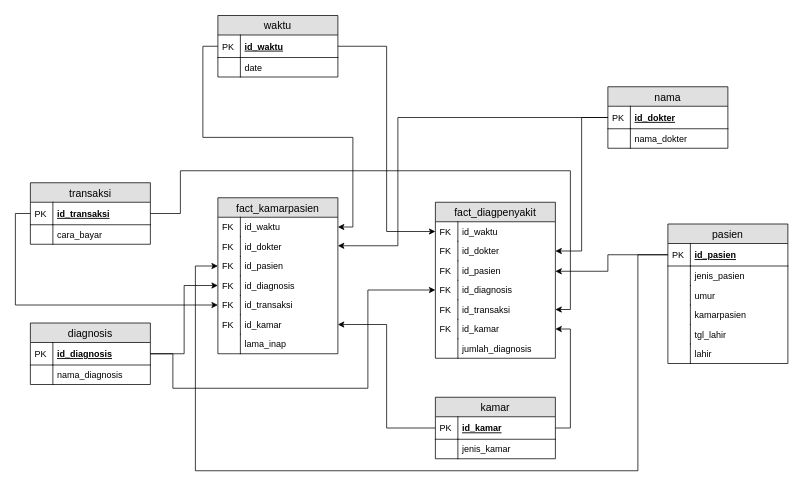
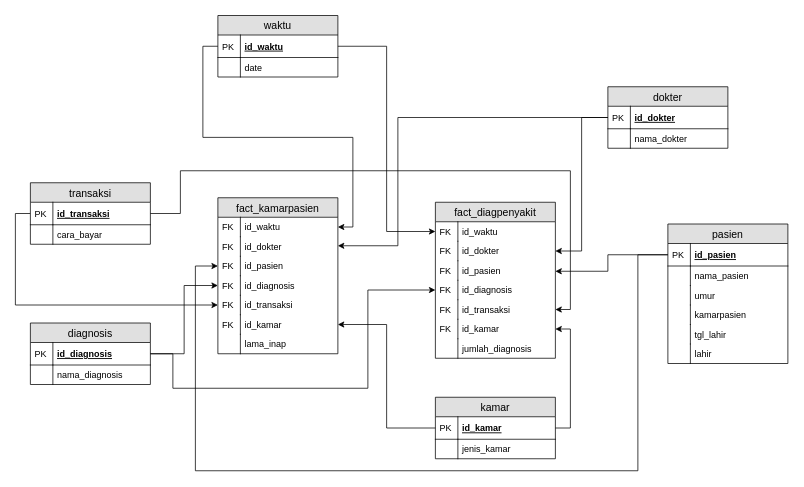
- <mxCell id="50" value="nama" style="swimlane;fontStyle=0;childLayout=stackLayout;horizontal=1;startSize=26;fillColor=#e0e0e0;horizontalStack=0;resizeParent=1;resizeParentMax=0;resizeLast=0;collapsible=1;marginBottom=0;swimlaneFillColor=#ffffff;align=center;fontSize=14;" vertex="1" parent="1"><mxGeometry x="810" y="115" width="160" height="82" as="geometry" /></mxCell>
+ <mxCell id="50" value="dokter" style="swimlane;fontStyle=0;childLayout=stackLayout;horizontal=1;startSize=26;fillColor=#e0e0e0;horizontalStack=0;resizeParent=1;resizeParentMax=0;resizeLast=0;collapsible=1;marginBottom=0;swimlaneFillColor=#ffffff;align=center;fontSize=14;" vertex="1" parent="1"><mxGeometry x="810" y="115" width="160" height="82" as="geometry" /></mxCell>
- <mxCell id="40" value="jenis_pasien" style="shape=partialRectangle;top=0;left=0;right=0;bottom=0;align=left;verticalAlign=top;fillColor=none;spacingLeft=34;spacingRight=4;overflow=hidden;rotatable=0;points=[[0,0.5],[1,0.5]];portConstraint=eastwest;dropTarget=0;fontSize=12;" vertex="1" parent="37"><mxGeometry y="56" width="160" height="26" as="geometry" /></mxCell>
+ <mxCell id="40" value="nama_pasien" style="shape=partialRectangle;top=0;left=0;right=0;bottom=0;align=left;verticalAlign=top;fillColor=none;spacingLeft=34;spacingRight=4;overflow=hidden;rotatable=0;points=[[0,0.5],[1,0.5]];portConstraint=eastwest;dropTarget=0;fontSize=12;" vertex="1" parent="37"><mxGeometry y="56" width="160" height="26" as="geometry" /></mxCell>
